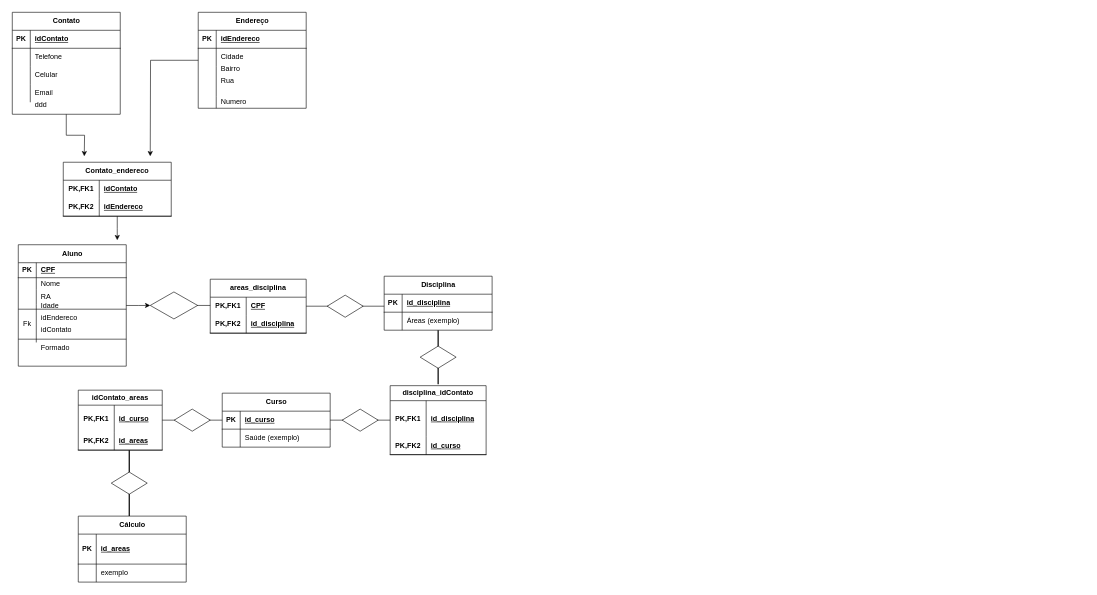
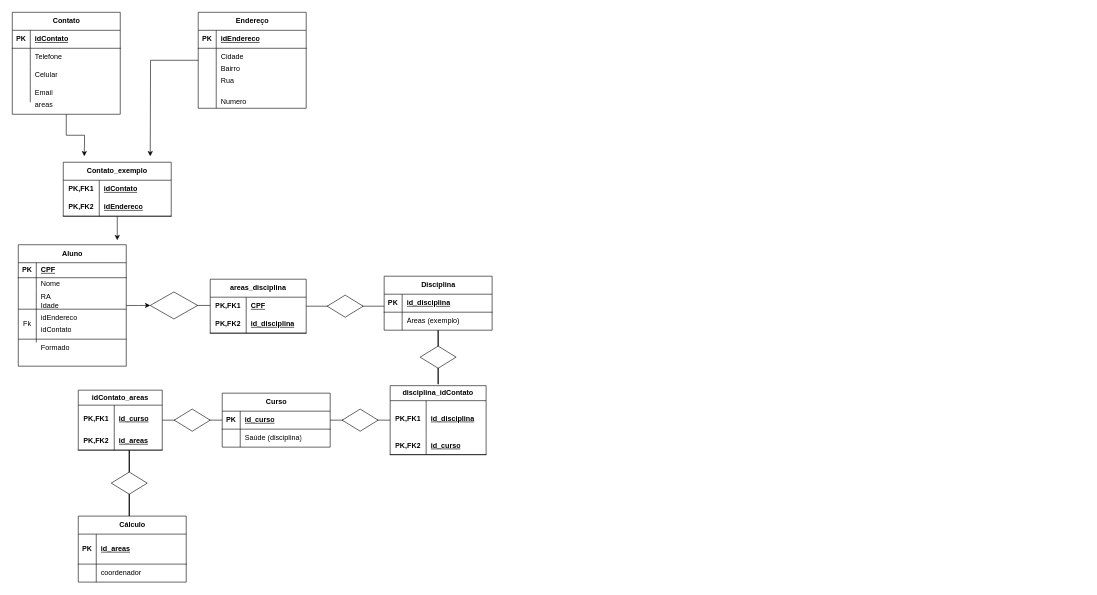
- <mxCell id="117" value="ddd" style="shape=partialRectangle;connectable=0;fillColor=none;top=0;left=0;bottom=0;right=0;align=left;spacingLeft=6;overflow=hidden;whiteSpace=wrap;html=1;" vertex="1" parent="1"><mxGeometry x="50" y="160" width="150" height="30" as="geometry"><mxRectangle width="150" height="30" as="alternateBounds" /></mxGeometry></mxCell>
+ <mxCell id="117" value="areas" style="shape=partialRectangle;connectable=0;fillColor=none;top=0;left=0;bottom=0;right=0;align=left;spacingLeft=6;overflow=hidden;whiteSpace=wrap;html=1;" vertex="1" parent="1"><mxGeometry x="50" y="160" width="150" height="30" as="geometry"><mxRectangle width="150" height="30" as="alternateBounds" /></mxGeometry></mxCell>
- <mxCell id="99" value="Contato_endereco" style="shape=table;startSize=30;container=1;collapsible=1;childLayout=tableLayout;fixedRows=1;rowLines=0;fontStyle=1;align=center;resizeLast=1;html=1;whiteSpace=wrap;" parent="1" vertex="1"><mxGeometry x="105" y="270" width="180" height="90" as="geometry" /></mxCell>
+ <mxCell id="99" value="Contato_exemplo" style="shape=table;startSize=30;container=1;collapsible=1;childLayout=tableLayout;fixedRows=1;rowLines=0;fontStyle=1;align=center;resizeLast=1;html=1;whiteSpace=wrap;" parent="1" vertex="1"><mxGeometry x="105" y="270" width="180" height="90" as="geometry" /></mxCell>
- <mxCell id="53" value="Saúde (exemplo)" style="shape=partialRectangle;connectable=0;fillColor=none;top=0;left=0;bottom=0;right=0;align=left;spacingLeft=6;overflow=hidden;whiteSpace=wrap;html=1;" parent="51" vertex="1"><mxGeometry x="30" width="150" height="30" as="geometry"><mxRectangle width="150" height="30" as="alternateBounds" /></mxGeometry></mxCell>
+ <mxCell id="53" value="Saúde (disciplina)" style="shape=partialRectangle;connectable=0;fillColor=none;top=0;left=0;bottom=0;right=0;align=left;spacingLeft=6;overflow=hidden;whiteSpace=wrap;html=1;" parent="51" vertex="1"><mxGeometry x="30" width="150" height="30" as="geometry"><mxRectangle width="150" height="30" as="alternateBounds" /></mxGeometry></mxCell>
- <mxCell id="37" value="exemplo&amp;nbsp;" style="shape=partialRectangle;connectable=0;fillColor=none;top=0;left=0;bottom=0;right=0;align=left;spacingLeft=6;overflow=hidden;whiteSpace=wrap;html=1;" parent="35" vertex="1"><mxGeometry x="30" width="150" height="30" as="geometry"><mxRectangle width="150" height="30" as="alternateBounds" /></mxGeometry></mxCell>
+ <mxCell id="37" value="coordenador&amp;nbsp;" style="shape=partialRectangle;connectable=0;fillColor=none;top=0;left=0;bottom=0;right=0;align=left;spacingLeft=6;overflow=hidden;whiteSpace=wrap;html=1;" parent="35" vertex="1"><mxGeometry x="30" width="150" height="30" as="geometry"><mxRectangle width="150" height="30" as="alternateBounds" /></mxGeometry></mxCell>
